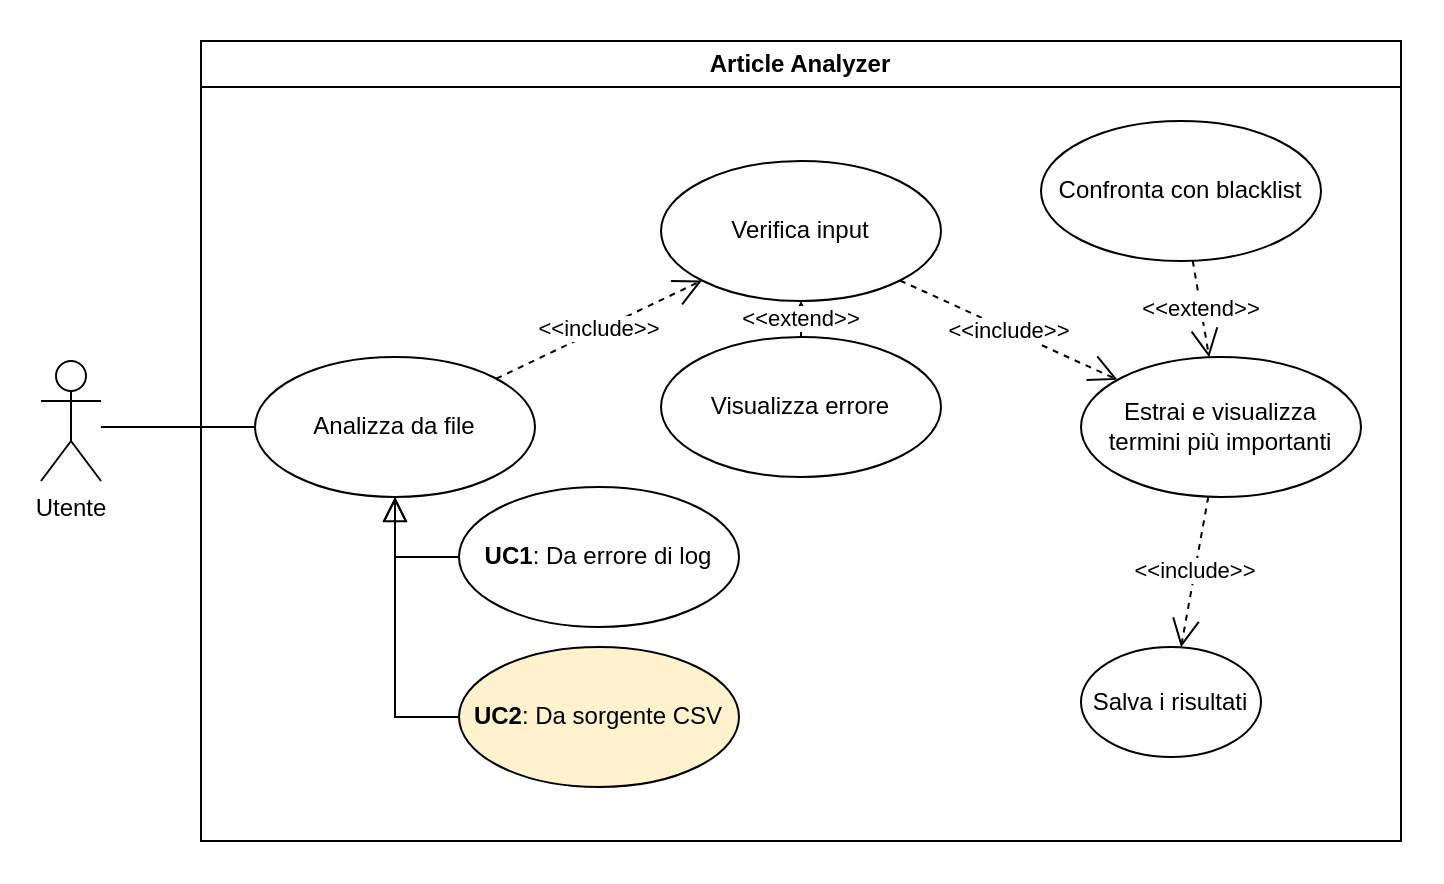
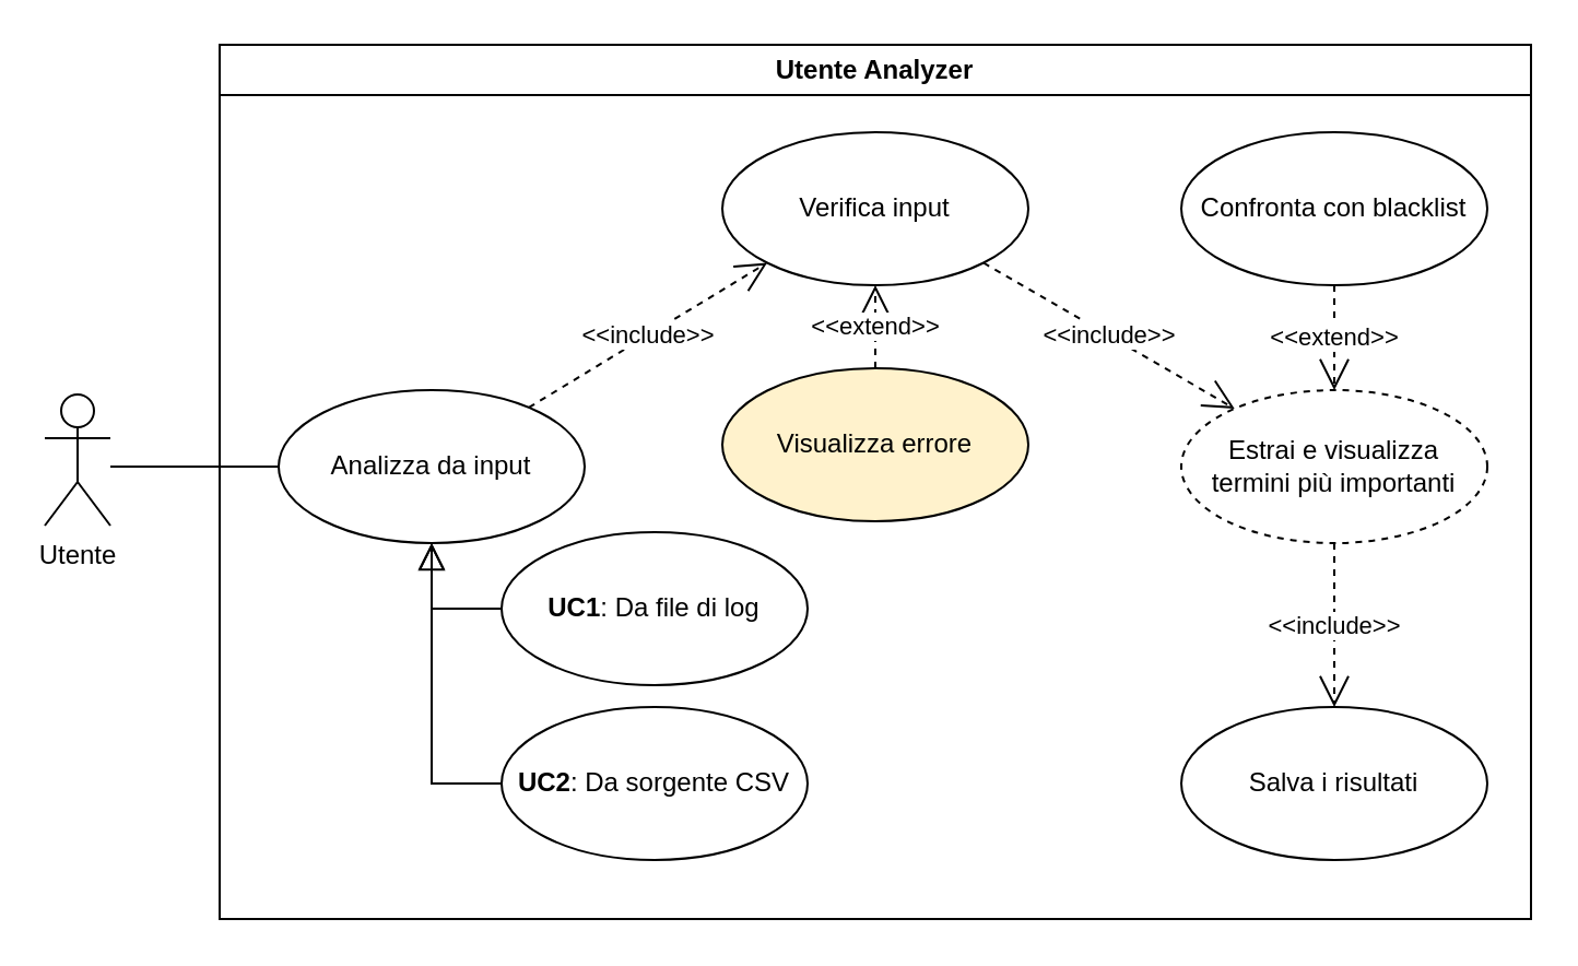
- <mxCell id="2" value="Article Analyzer" style="swimlane;whiteSpace=wrap;html=1;" parent="1" vertex="1"><mxGeometry x="100" y="20" width="600" height="400" as="geometry"><mxRectangle x="170" y="40" width="130" height="30" as="alternateBounds" /></mxGeometry></mxCell>
+ <mxCell id="2" value="Utente Analyzer" style="swimlane;whiteSpace=wrap;html=1;" parent="1" vertex="1"><mxGeometry x="100" y="20" width="600" height="400" as="geometry"><mxRectangle x="170" y="40" width="130" height="30" as="alternateBounds" /></mxGeometry></mxCell>
- <mxCell id="7" value="Confronta con blacklist" style="ellipse;whiteSpace=wrap;html=1;" parent="2" vertex="1"><mxGeometry x="420" y="40" width="140" height="70" as="geometry" /></mxCell>
+ <mxCell id="7" value="Confronta con blacklist" style="ellipse;whiteSpace=wrap;html=1;" parent="2" vertex="1"><mxGeometry x="440" y="40" width="140" height="70" as="geometry" /></mxCell>
- <mxCell id="4" value="Verifica input" style="ellipse;whiteSpace=wrap;html=1;" parent="2" vertex="1"><mxGeometry x="230" y="60" width="140" height="70" as="geometry" /></mxCell>
+ <mxCell id="4" value="Verifica input" style="ellipse;whiteSpace=wrap;html=1;" parent="2" vertex="1"><mxGeometry x="230" y="40" width="140" height="70" as="geometry" /></mxCell>
- <mxCell id="16" value="Visualizza errore" style="ellipse;whiteSpace=wrap;html=1;" parent="2" vertex="1"><mxGeometry x="230" y="148" width="140" height="70" as="geometry" /></mxCell>
+ <mxCell id="16" value="Visualizza errore" style="ellipse;whiteSpace=wrap;html=1;fillColor=#fff2cc;" parent="2" vertex="1"><mxGeometry x="230" y="148" width="140" height="70" as="geometry" /></mxCell>
- <mxCell id="3" value="Analizza da file" style="ellipse;whiteSpace=wrap;html=1;" parent="2" vertex="1"><mxGeometry x="27" y="158" width="140" height="70" as="geometry" /></mxCell>
+ <mxCell id="3" value="Analizza da input" style="ellipse;whiteSpace=wrap;html=1;" parent="2" vertex="1"><mxGeometry x="27" y="158" width="140" height="70" as="geometry" /></mxCell>
- <mxCell id="6" value="Estrai e visualizza&lt;br&gt;termini più importanti" style="ellipse;whiteSpace=wrap;html=1;" parent="2" vertex="1"><mxGeometry x="440" y="158" width="140" height="70" as="geometry" /></mxCell>
+ <mxCell id="6" value="Estrai e visualizza&lt;br&gt;termini più importanti" style="ellipse;whiteSpace=wrap;html=1;dashed=1;" parent="2" vertex="1"><mxGeometry x="440" y="158" width="140" height="70" as="geometry" /></mxCell>
- <mxCell id="10" value="&lt;b&gt;UC1&lt;/b&gt;: Da errore di log" style="ellipse;whiteSpace=wrap;html=1;" parent="2" vertex="1"><mxGeometry x="129" y="223" width="140" height="70" as="geometry" /></mxCell>
+ <mxCell id="10" value="&lt;b&gt;UC1&lt;/b&gt;: Da file di log" style="ellipse;whiteSpace=wrap;html=1;" parent="2" vertex="1"><mxGeometry x="129" y="223" width="140" height="70" as="geometry" /></mxCell>
- <mxCell id="14" value="Salva i risultati" style="ellipse;whiteSpace=wrap;html=1;" parent="2" vertex="1"><mxGeometry x="440" y="303" width="90" height="55" as="geometry" /></mxCell>
+ <mxCell id="14" value="Salva i risultati" style="ellipse;whiteSpace=wrap;html=1;" parent="2" vertex="1"><mxGeometry x="440" y="303" width="140" height="70" as="geometry" /></mxCell>
- <mxCell id="9" value="&lt;b&gt;UC2&lt;/b&gt;: Da sorgente CSV" style="ellipse;whiteSpace=wrap;html=1;fillColor=#fff2cc;" parent="2" vertex="1"><mxGeometry x="129" y="303" width="140" height="70" as="geometry" /></mxCell>
+ <mxCell id="9" value="&lt;b&gt;UC2&lt;/b&gt;: Da sorgente CSV" style="ellipse;whiteSpace=wrap;html=1;" parent="2" vertex="1"><mxGeometry x="129" y="303" width="140" height="70" as="geometry" /></mxCell>
